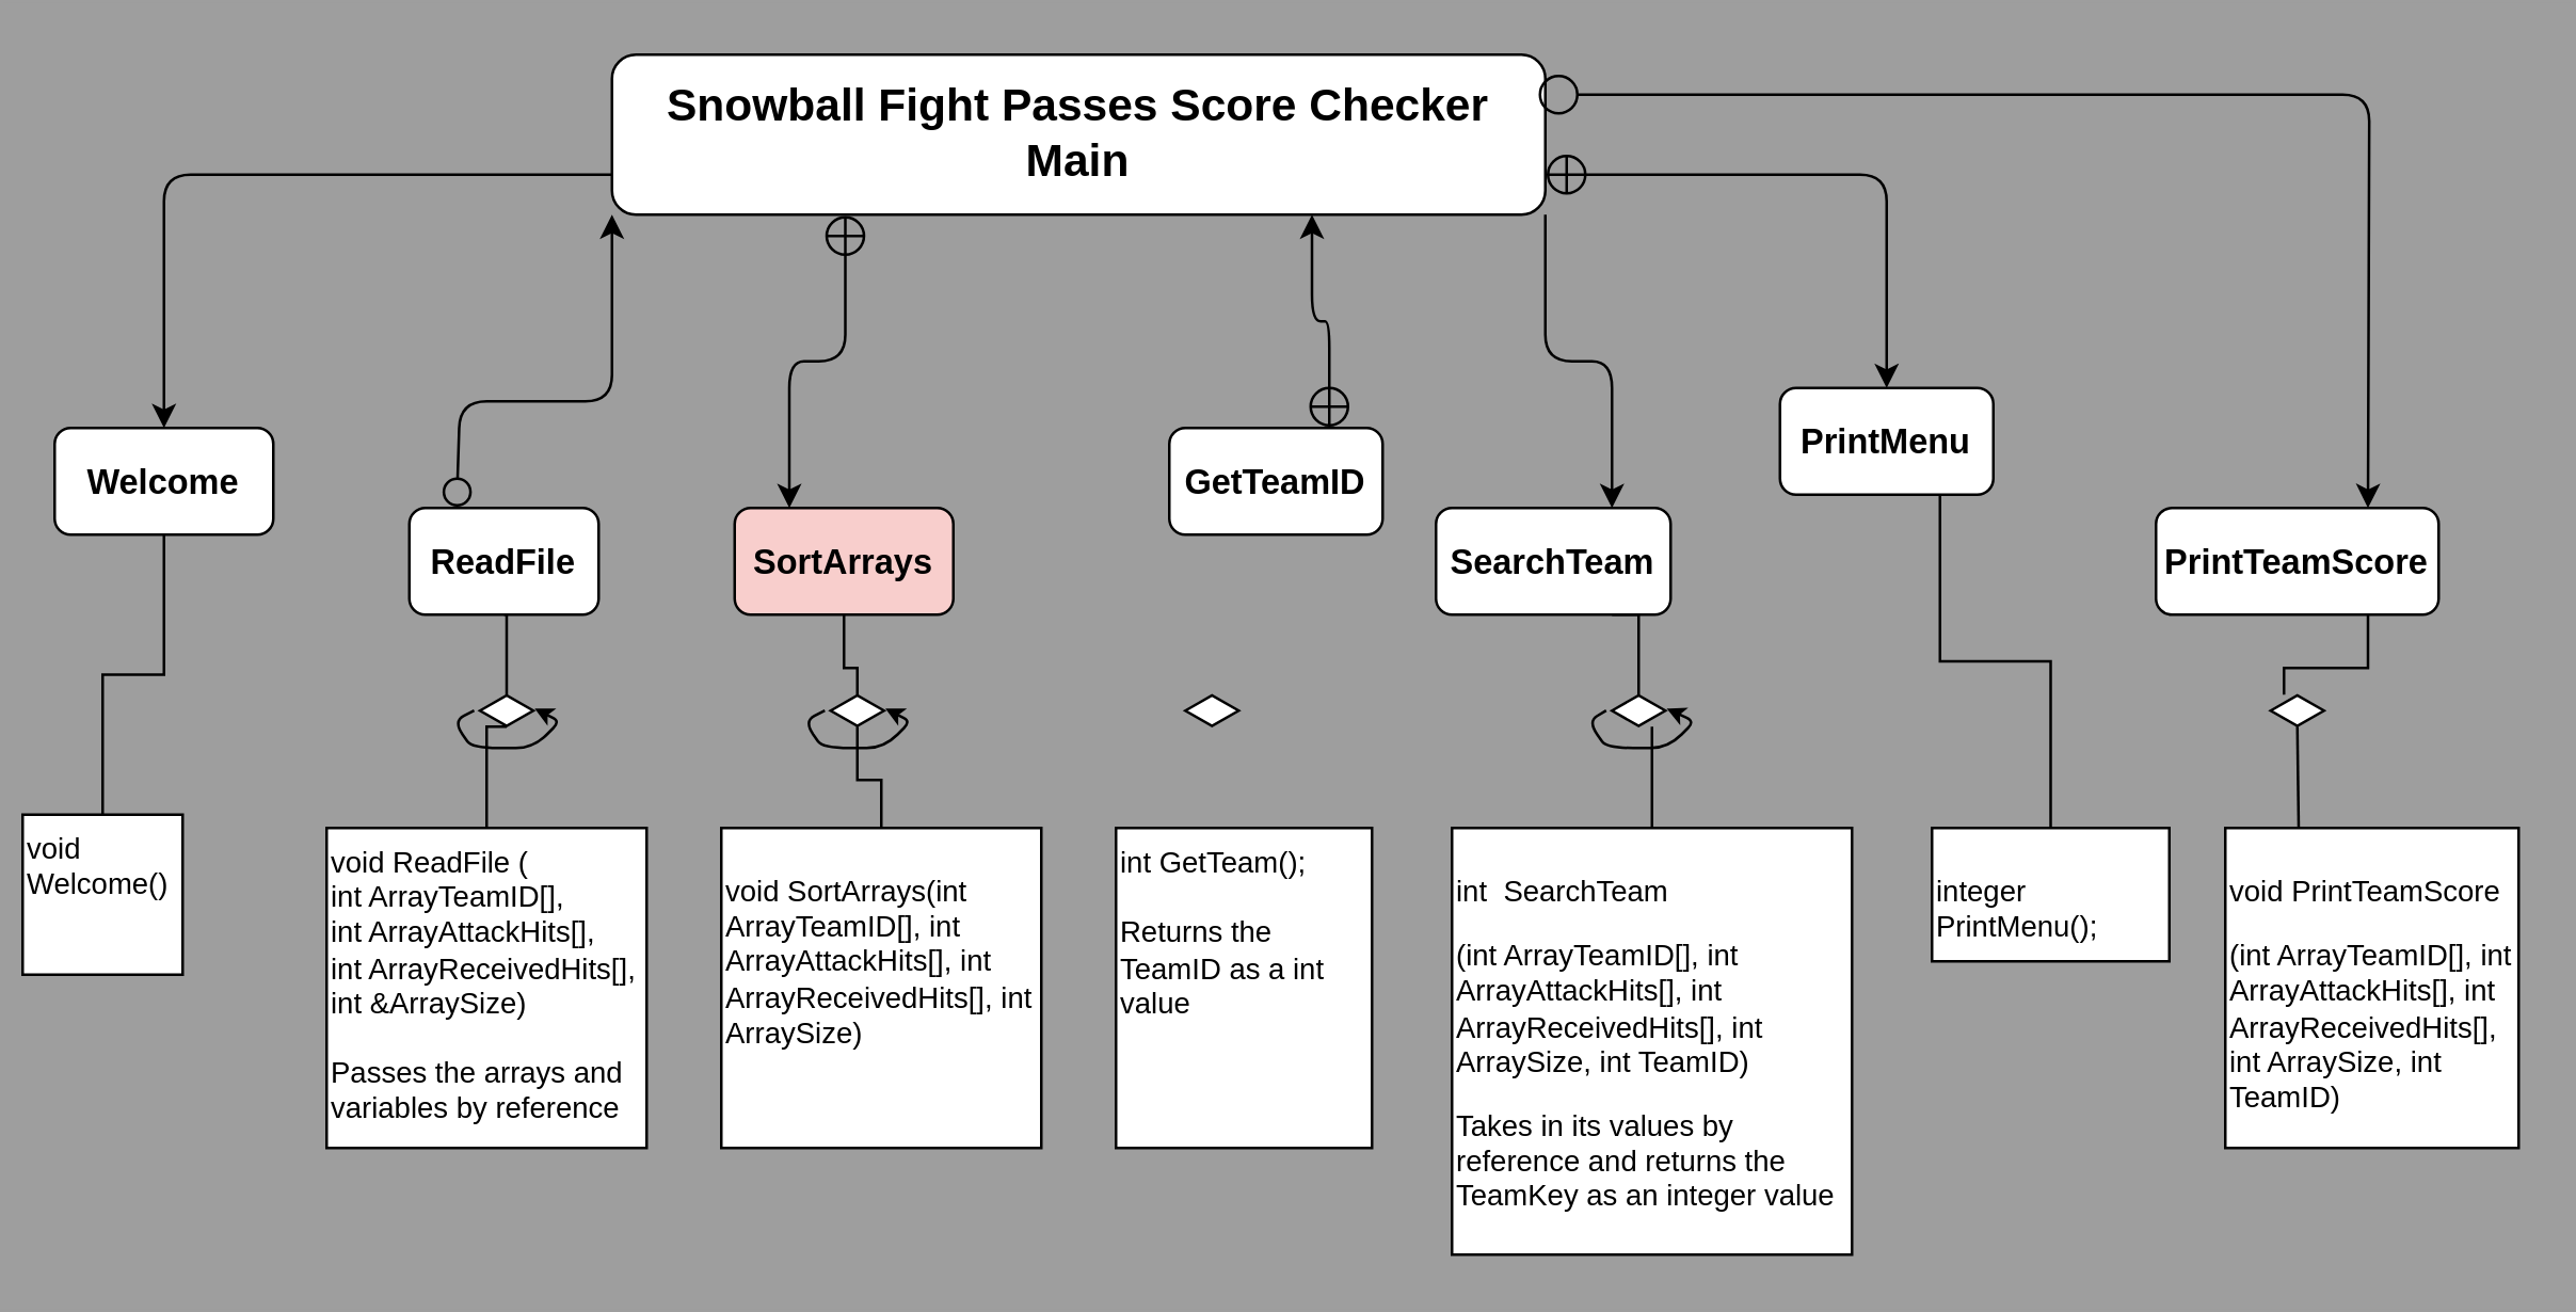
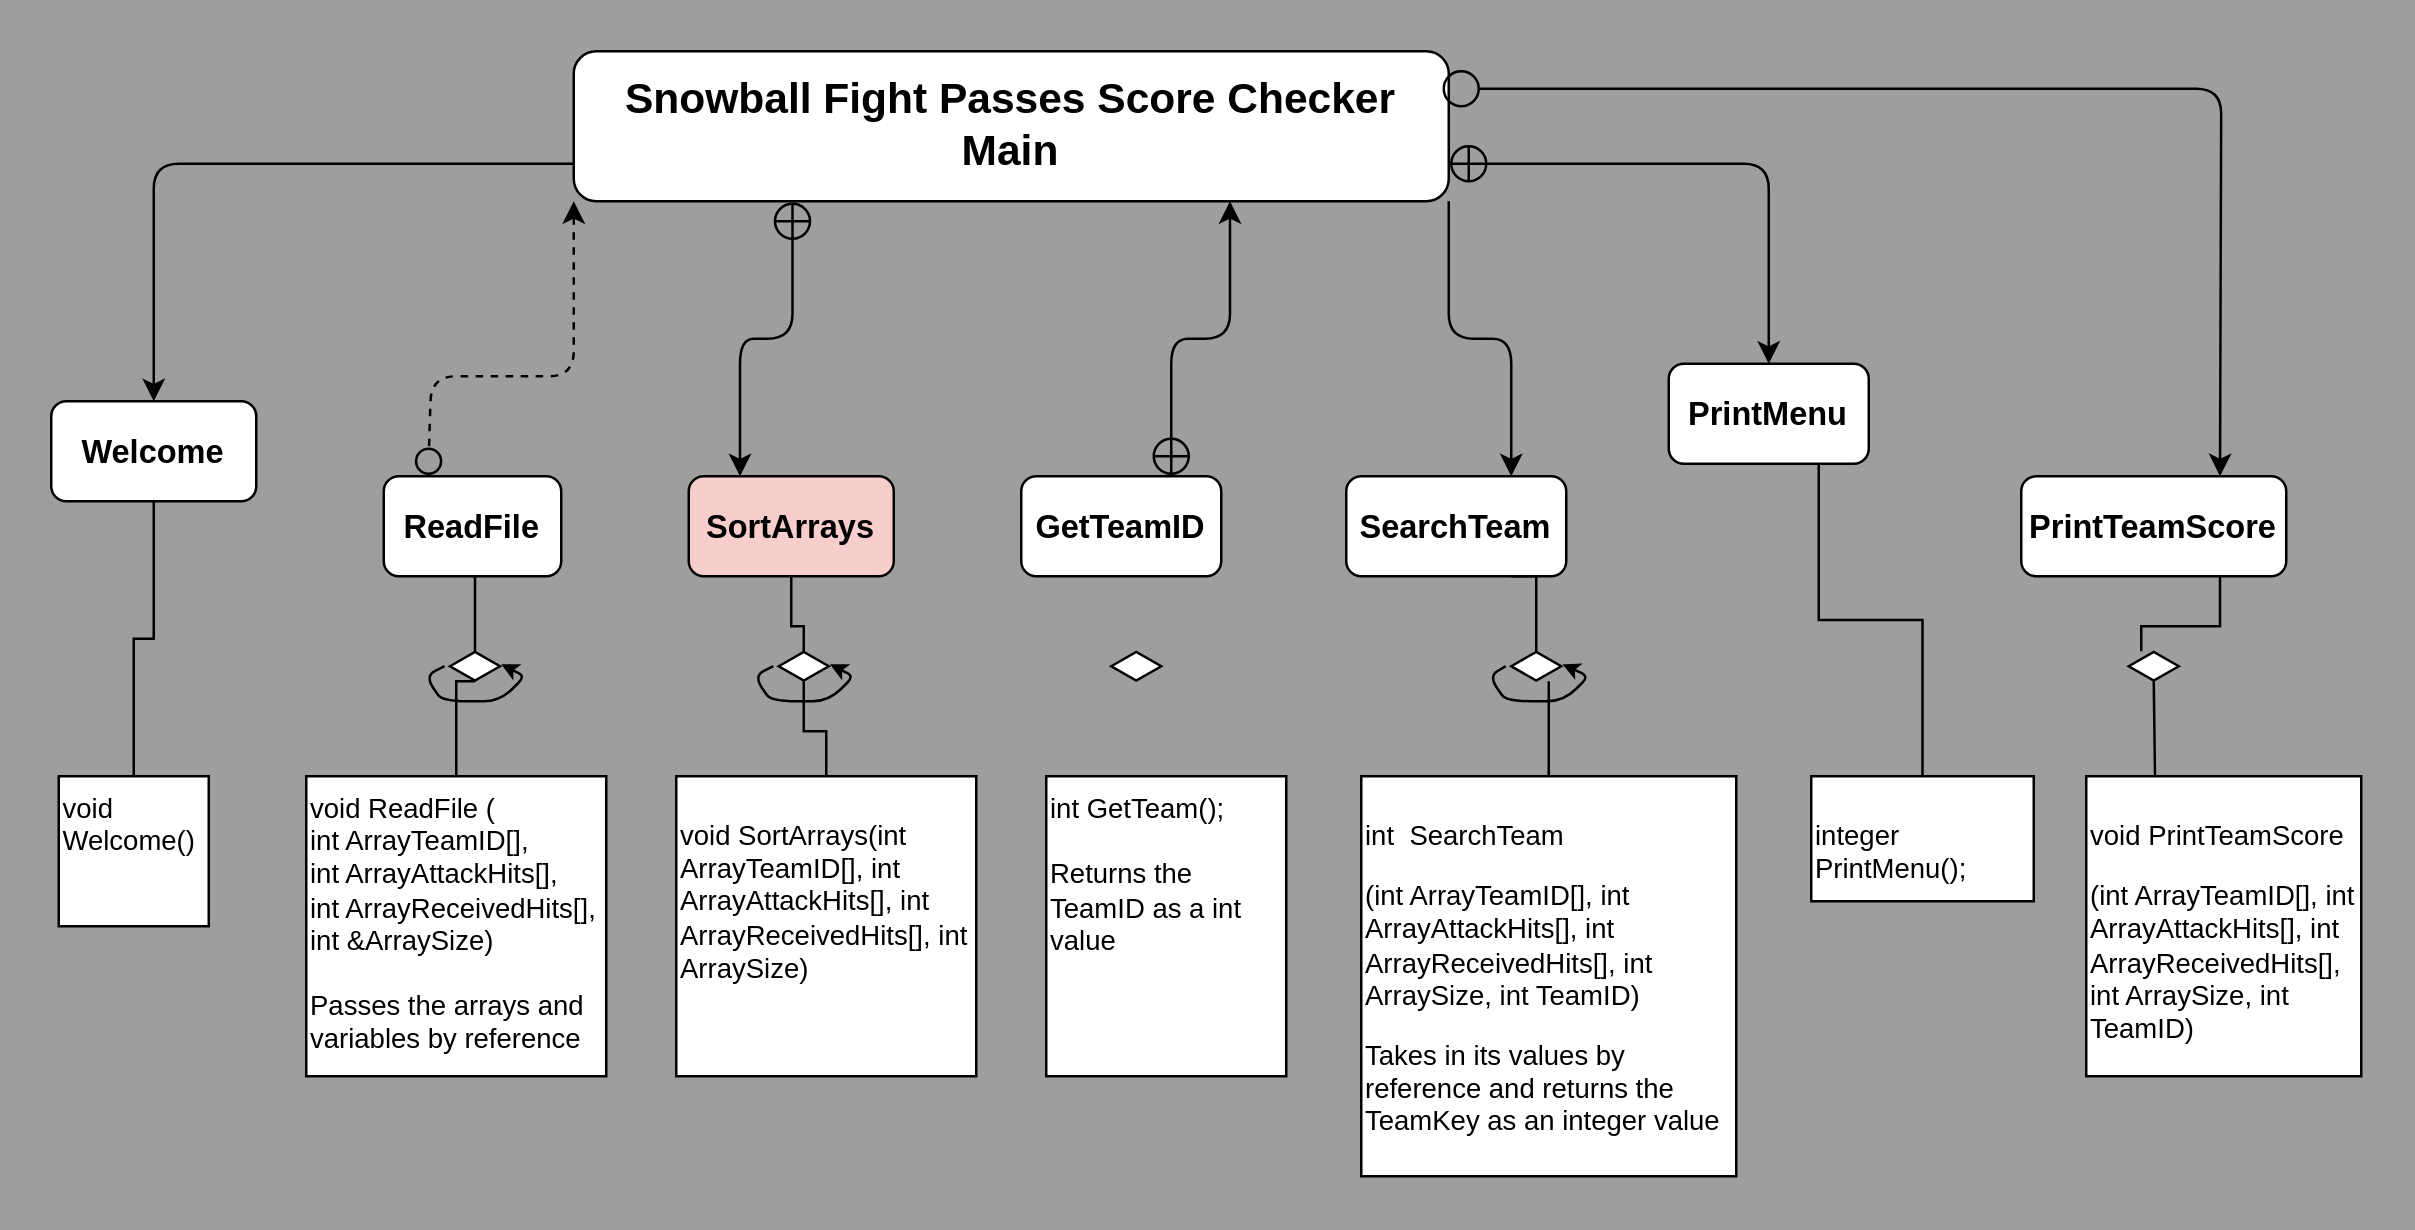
- <mxCell id="41" value="" style="endArrow=circle;startArrow=classic;html=1;rounded=1;strokeWidth=1;fontSize=17;fontColor=#000000;startSize=6;endSize=4;exitX=0;exitY=1;exitDx=0;exitDy=0;entryX=0.25;entryY=0;entryDx=0;entryDy=0;endFill=0;strokeColor=#000000;" parent="1" source="7" target="11" edge="1"><mxGeometry width="50" height="50" relative="1" as="geometry"><mxPoint x="404" y="280" as="sourcePoint" /><mxPoint x="454" y="230" as="targetPoint" /><Array as="points"><mxPoint x="229" y="150" /><mxPoint x="172" y="150" /></Array></mxGeometry></mxCell>
+ <mxCell id="41" value="" style="endArrow=circle;startArrow=classic;html=1;rounded=1;strokeWidth=1;fontSize=17;fontColor=#000000;startSize=6;endSize=4;exitX=0;exitY=1;exitDx=0;exitDy=0;entryX=0.25;entryY=0;entryDx=0;entryDy=0;endFill=0;strokeColor=#000000;dashed=1;" parent="1" source="7" target="11" edge="1"><mxGeometry width="50" height="50" relative="1" as="geometry"><mxPoint x="404" y="280" as="sourcePoint" /><mxPoint x="454" y="230" as="targetPoint" /><Array as="points"><mxPoint x="229" y="150" /><mxPoint x="172" y="150" /></Array></mxGeometry></mxCell>
- <mxCell id="16" value="GetTeamID" style="rounded=1;whiteSpace=wrap;html=1;fillStyle=auto;strokeColor=#000000;fontColor=#000000;fillColor=#ffffff;fontSize=13;fontStyle=1" parent="1" vertex="1"><mxGeometry x="438" y="160" width="80" height="40" as="geometry" /></mxCell>
+ <mxCell id="16" value="GetTeamID" style="rounded=1;whiteSpace=wrap;html=1;fillStyle=auto;strokeColor=#000000;fontColor=#000000;fillColor=#ffffff;fontSize=13;fontStyle=1" parent="1" vertex="1"><mxGeometry x="408" y="190" width="80" height="40" as="geometry" /></mxCell>
- <mxCell id="21" value="void Welcome()" style="rounded=0;whiteSpace=wrap;html=1;fillStyle=auto;strokeColor=#000000;fontSize=11;fontColor=#000000;fillColor=#ffffff;align=left;verticalAlign=top;" parent="1" vertex="1"><mxGeometry x="8" y="305" width="60" height="60" as="geometry" /></mxCell>
+ <mxCell id="21" value="void Welcome()" style="rounded=0;whiteSpace=wrap;html=1;fillStyle=auto;strokeColor=#000000;fontSize=11;fontColor=#000000;fillColor=#ffffff;align=left;verticalAlign=top;" parent="1" vertex="1"><mxGeometry x="23" y="310" width="60" height="60" as="geometry" /></mxCell>
